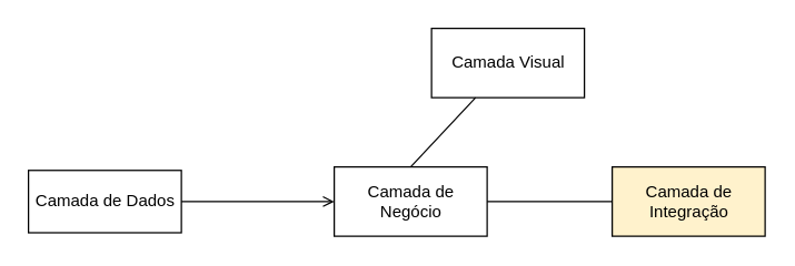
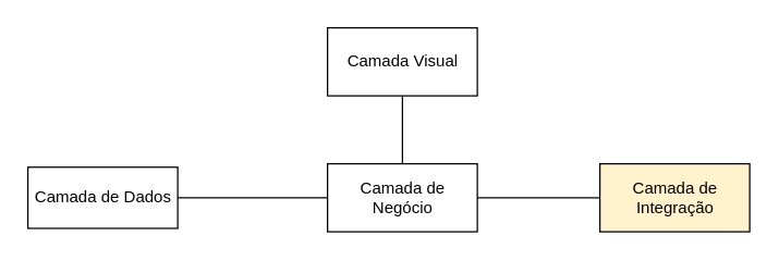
- <mxCell id="2" value="Camada Visual" style="html=1;" vertex="1" parent="1"><mxGeometry x="310" y="20" width="110" height="50" as="geometry" /></mxCell>
+ <mxCell id="2" value="Camada Visual" style="html=1;" vertex="1" parent="1"><mxGeometry x="240" y="20" width="110" height="50" as="geometry" /></mxCell>
- <mxCell id="8" value="" style="endArrow=open;html=1;entryX=0;entryY=0.5;entryDx=0;entryDy=0;exitX=1;exitY=0.5;exitDx=0;exitDy=0;" edge="1" parent="1" source="5" target="3"><mxGeometry width="50" height="50" relative="1" as="geometry"><mxPoint x="250" y="190" as="sourcePoint" /><mxPoint x="300" y="140" as="targetPoint" /></mxGeometry></mxCell>
+ <mxCell id="8" value="" style="endArrow=none;html=1;entryX=0;entryY=0.5;entryDx=0;entryDy=0;exitX=1;exitY=0.5;exitDx=0;exitDy=0;" edge="1" parent="1" source="5" target="3"><mxGeometry width="50" height="50" relative="1" as="geometry"><mxPoint x="250" y="190" as="sourcePoint" /><mxPoint x="300" y="140" as="targetPoint" /></mxGeometry></mxCell>
